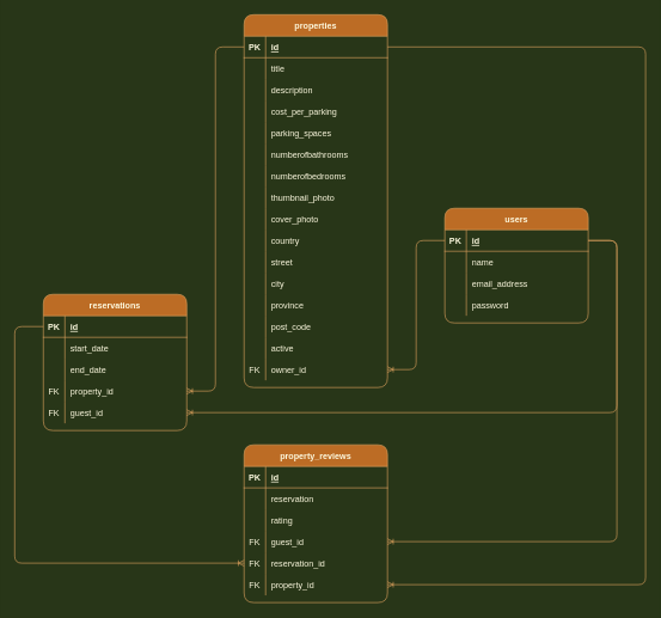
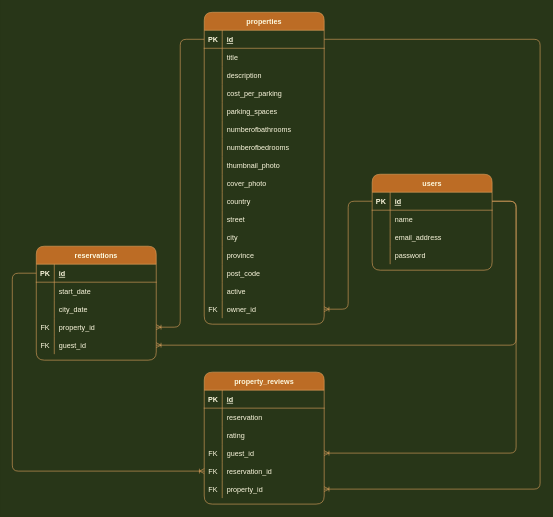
- <mxCell id="73" value="end_date" style="shape=partialRectangle;connectable=0;fillColor=none;top=0;left=0;bottom=0;right=0;align=left;spacingLeft=6;overflow=hidden;rounded=1;sketch=0;fontColor=#FEFAE0;strokeColor=#DDA15E;" vertex="1" parent="71"><mxGeometry x="30" width="170" height="30" as="geometry"><mxRectangle width="170" height="30" as="alternateBounds" /></mxGeometry></mxCell>
+ <mxCell id="73" value="city_date" style="shape=partialRectangle;connectable=0;fillColor=none;top=0;left=0;bottom=0;right=0;align=left;spacingLeft=6;overflow=hidden;rounded=1;sketch=0;fontColor=#FEFAE0;strokeColor=#DDA15E;" vertex="1" parent="71"><mxGeometry x="30" width="170" height="30" as="geometry"><mxRectangle width="170" height="30" as="alternateBounds" /></mxGeometry></mxCell>
